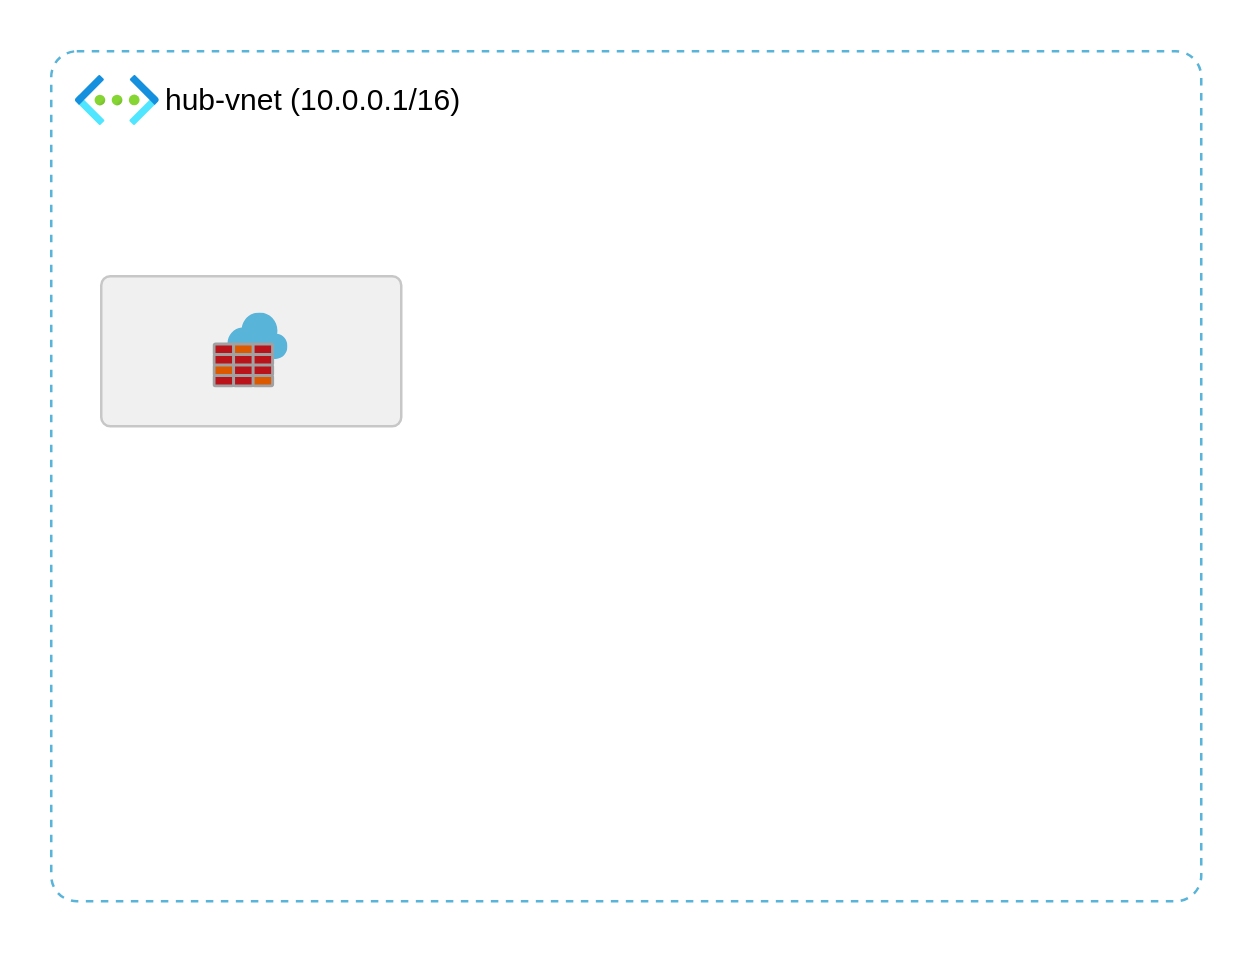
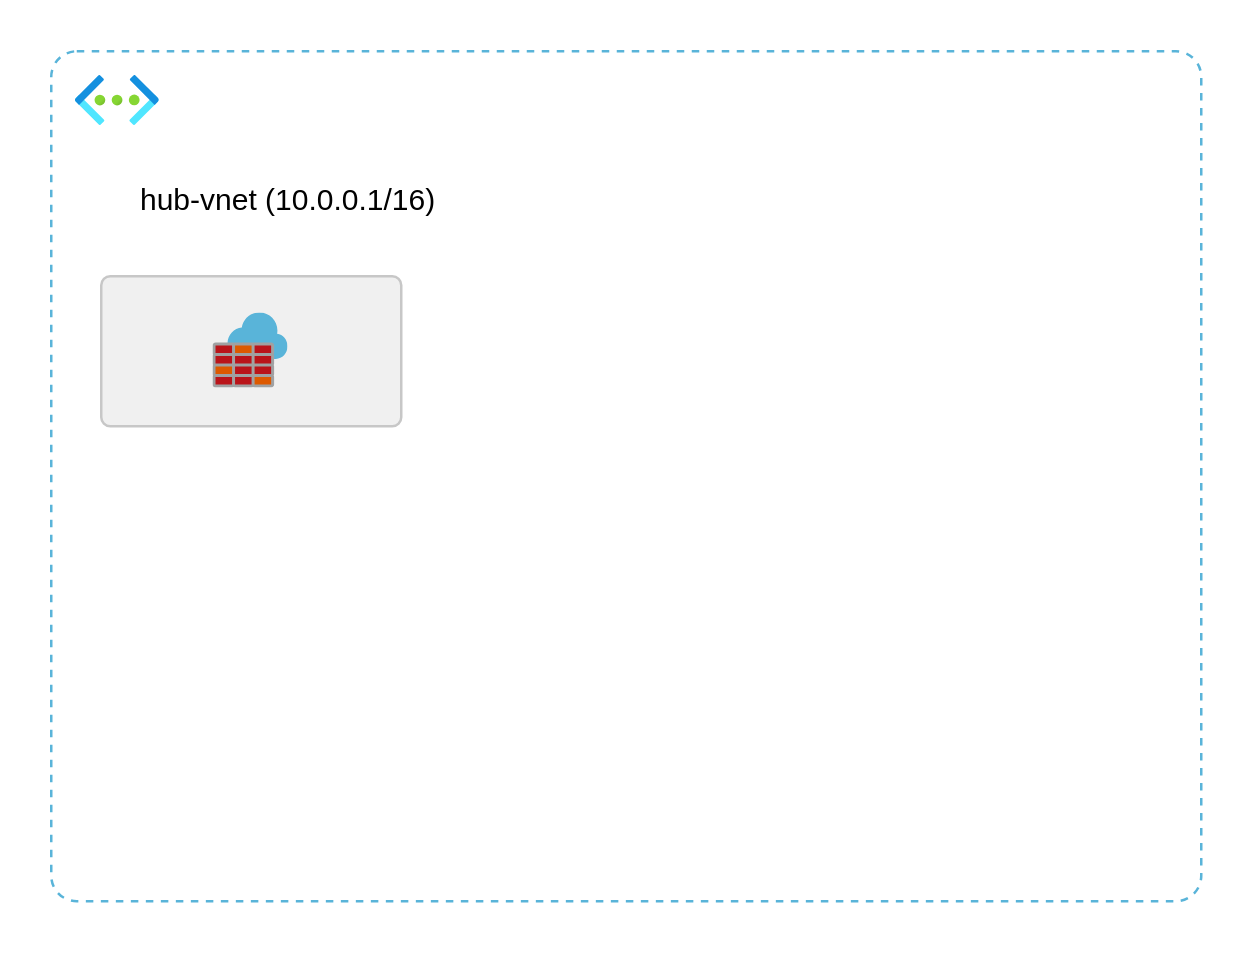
- <mxCell id="4" value="hub-vnet (10.0.0.1/16)" style="text;html=1;strokeColor=none;fillColor=none;align=left;verticalAlign=middle;whiteSpace=wrap;rounded=0;dashed=1;" vertex="1" parent="1"><mxGeometry x="63.5" y="30" width="250" height="20" as="geometry" /></mxCell>
+ <mxCell id="4" value="hub-vnet (10.0.0.1/16)" style="text;html=1;strokeColor=none;fillColor=none;align=left;verticalAlign=middle;whiteSpace=wrap;rounded=0;dashed=1;" vertex="1" parent="1"><mxGeometry x="53.5" y="70" width="250" height="20" as="geometry" /></mxCell>
